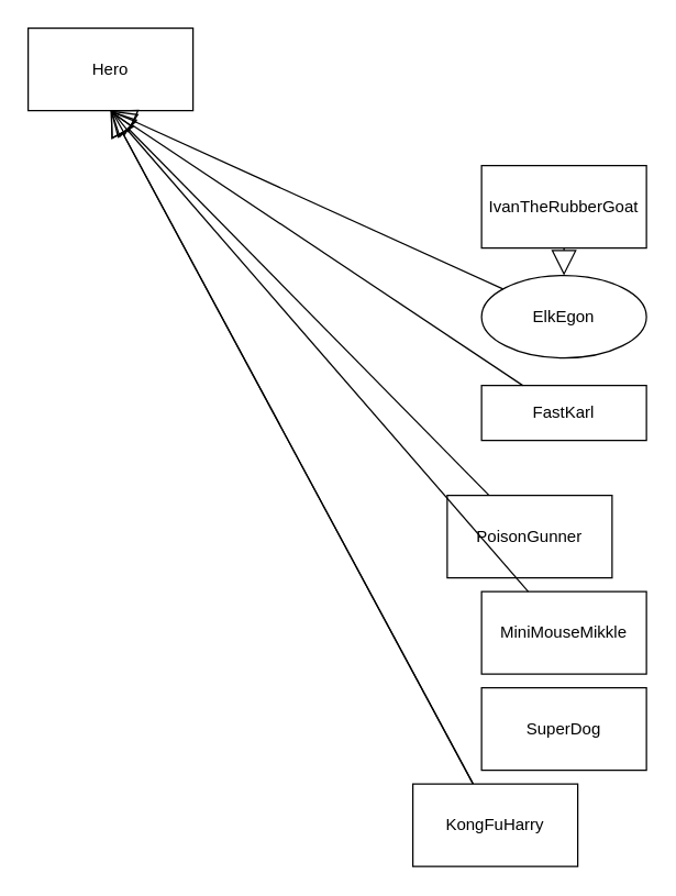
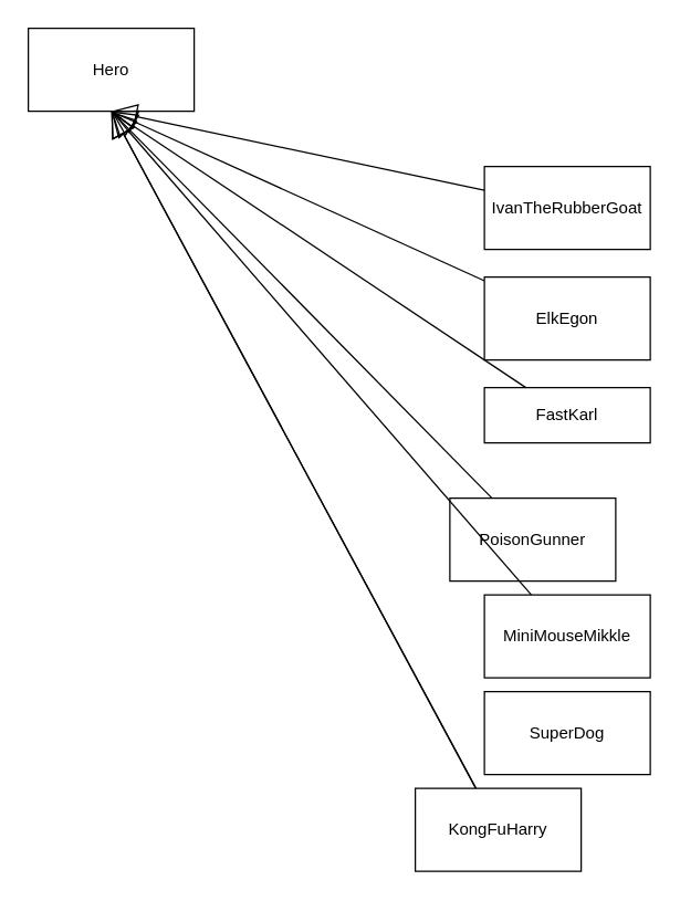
- <mxCell id="10" value="" style="endArrow=block;endSize=16;endFill=0;html=1;rounded=0;entryX=0.5;entryY=1;entryDx=0;entryDy=0;" edge="1" parent="1" source="5" target="2"><mxGeometry width="160" relative="1" as="geometry"><mxPoint x="-17" y="290" as="sourcePoint" /><mxPoint x="157" y="170" as="targetPoint" /></mxGeometry></mxCell>
+ <mxCell id="10" value="" style="endArrow=open;endSize=16;endFill=0;html=1;rounded=0;entryX=0.5;entryY=1;entryDx=0;entryDy=0;" edge="1" parent="1" source="5" target="2"><mxGeometry width="160" relative="1" as="geometry"><mxPoint x="-17" y="290" as="sourcePoint" /><mxPoint x="157" y="170" as="targetPoint" /></mxGeometry></mxCell>
- <mxCell id="11" value="" style="endArrow=block;endSize=16;endFill=0;html=1;rounded=0;" edge="1" parent="1" source="7" target="8"><mxGeometry width="160" relative="1" as="geometry"><mxPoint x="26" y="210" as="sourcePoint" /><mxPoint x="190" y="160" as="targetPoint" /></mxGeometry></mxCell>
+ <mxCell id="11" value="" style="endArrow=block;endSize=16;endFill=0;html=1;rounded=0;entryX=0.5;entryY=1;entryDx=0;entryDy=0;" edge="1" parent="1" source="7" target="2"><mxGeometry width="160" relative="1" as="geometry"><mxPoint x="26" y="210" as="sourcePoint" /><mxPoint x="190" y="160" as="targetPoint" /></mxGeometry></mxCell>
- <mxCell id="8" value="ElkEgon" style="ellipse;whiteSpace=wrap;html=1;" vertex="1" parent="1"><mxGeometry x="350" y="200" width="120" height="60" as="geometry" /></mxCell>
+ <mxCell id="8" value="ElkEgon" style="rounded=0;whiteSpace=wrap;html=1;" vertex="1" parent="1"><mxGeometry x="350" y="200" width="120" height="60" as="geometry" /></mxCell>
